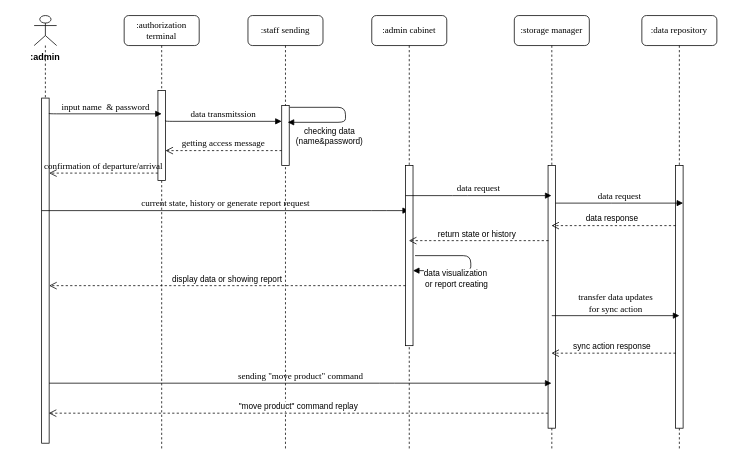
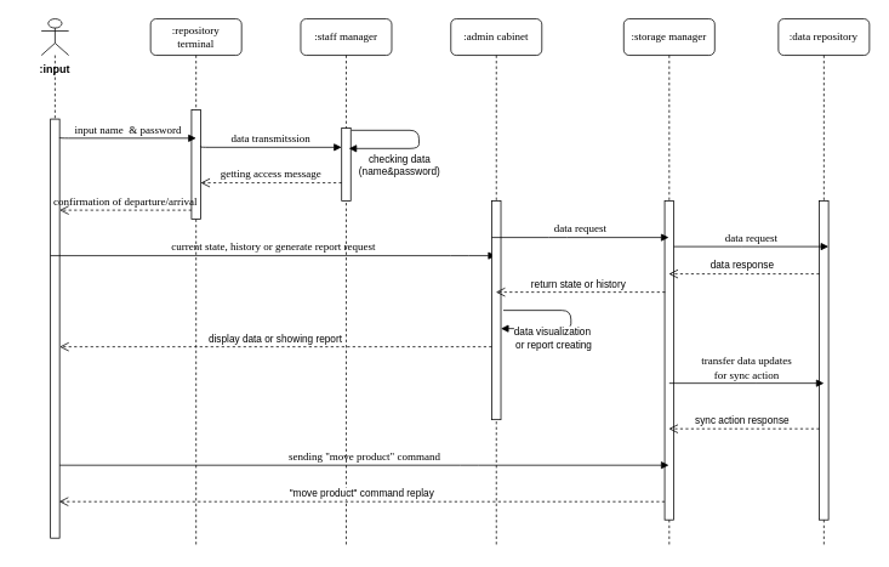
- <mxCell id="5" value=":authorization&lt;div&gt;terminal&lt;/div&gt;" style="shape=umlLifeline;perimeter=lifelinePerimeter;whiteSpace=wrap;html=1;container=1;collapsible=0;recursiveResize=0;outlineConnect=0;rounded=1;shadow=0;comic=0;labelBackgroundColor=none;strokeWidth=1;fontFamily=Verdana;fontSize=12;align=center;" parent="1" vertex="1"><mxGeometry x="165" y="20" width="100" height="580" as="geometry" /></mxCell>
+ <mxCell id="5" value=":repository&lt;div&gt;terminal&lt;/div&gt;" style="shape=umlLifeline;perimeter=lifelinePerimeter;whiteSpace=wrap;html=1;container=1;collapsible=0;recursiveResize=0;outlineConnect=0;rounded=1;shadow=0;comic=0;labelBackgroundColor=none;strokeWidth=1;fontFamily=Verdana;fontSize=12;align=center;" parent="1" vertex="1"><mxGeometry x="165" y="20" width="100" height="580" as="geometry" /></mxCell>
- <mxCell id="11" value=":staff sending" style="shape=umlLifeline;perimeter=lifelinePerimeter;whiteSpace=wrap;html=1;container=1;collapsible=0;recursiveResize=0;outlineConnect=0;rounded=1;shadow=0;comic=0;labelBackgroundColor=none;strokeWidth=1;fontFamily=Verdana;fontSize=12;align=center;" parent="1" vertex="1"><mxGeometry x="330" y="20" width="100" height="580" as="geometry" /></mxCell>
+ <mxCell id="11" value=":staff manager" style="shape=umlLifeline;perimeter=lifelinePerimeter;whiteSpace=wrap;html=1;container=1;collapsible=0;recursiveResize=0;outlineConnect=0;rounded=1;shadow=0;comic=0;labelBackgroundColor=none;strokeWidth=1;fontFamily=Verdana;fontSize=12;align=center;" parent="1" vertex="1"><mxGeometry x="330" y="20" width="100" height="580" as="geometry" /></mxCell>
- <mxCell id="4" value=":admin" style="text;align=center;fontStyle=1;verticalAlign=middle;spacingLeft=3;spacingRight=3;strokeColor=none;rotatable=0;points=[[0,0.5],[1,0.5]];portConstraint=eastwest;" parent="3" vertex="1"><mxGeometry x="-25" y="42" width="80" height="26" as="geometry" /></mxCell>
+ <mxCell id="4" value=":input" style="text;align=center;fontStyle=1;verticalAlign=middle;spacingLeft=3;spacingRight=3;strokeColor=none;rotatable=0;points=[[0,0.5],[1,0.5]];portConstraint=eastwest;" parent="3" vertex="1"><mxGeometry x="-25" y="42" width="80" height="26" as="geometry" /></mxCell>
